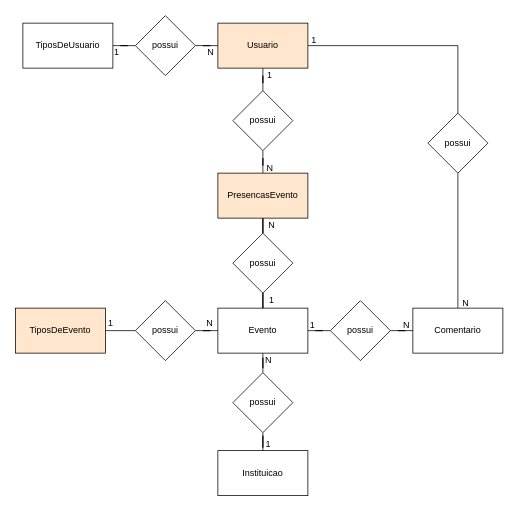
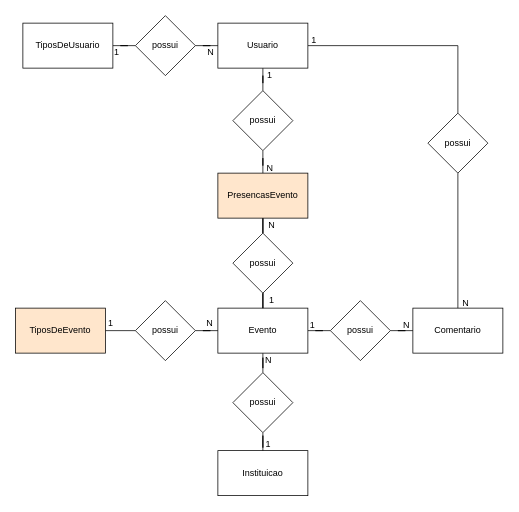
- <mxCell id="4" value="Usuario" style="rounded=0;whiteSpace=wrap;html=1;fillColor=#ffe6cc;" vertex="1" parent="1"><mxGeometry x="290" y="30" width="120" height="60" as="geometry" /></mxCell>
+ <mxCell id="4" value="Usuario" style="rounded=0;whiteSpace=wrap;html=1;" vertex="1" parent="1"><mxGeometry x="290" y="30" width="120" height="60" as="geometry" /></mxCell>
